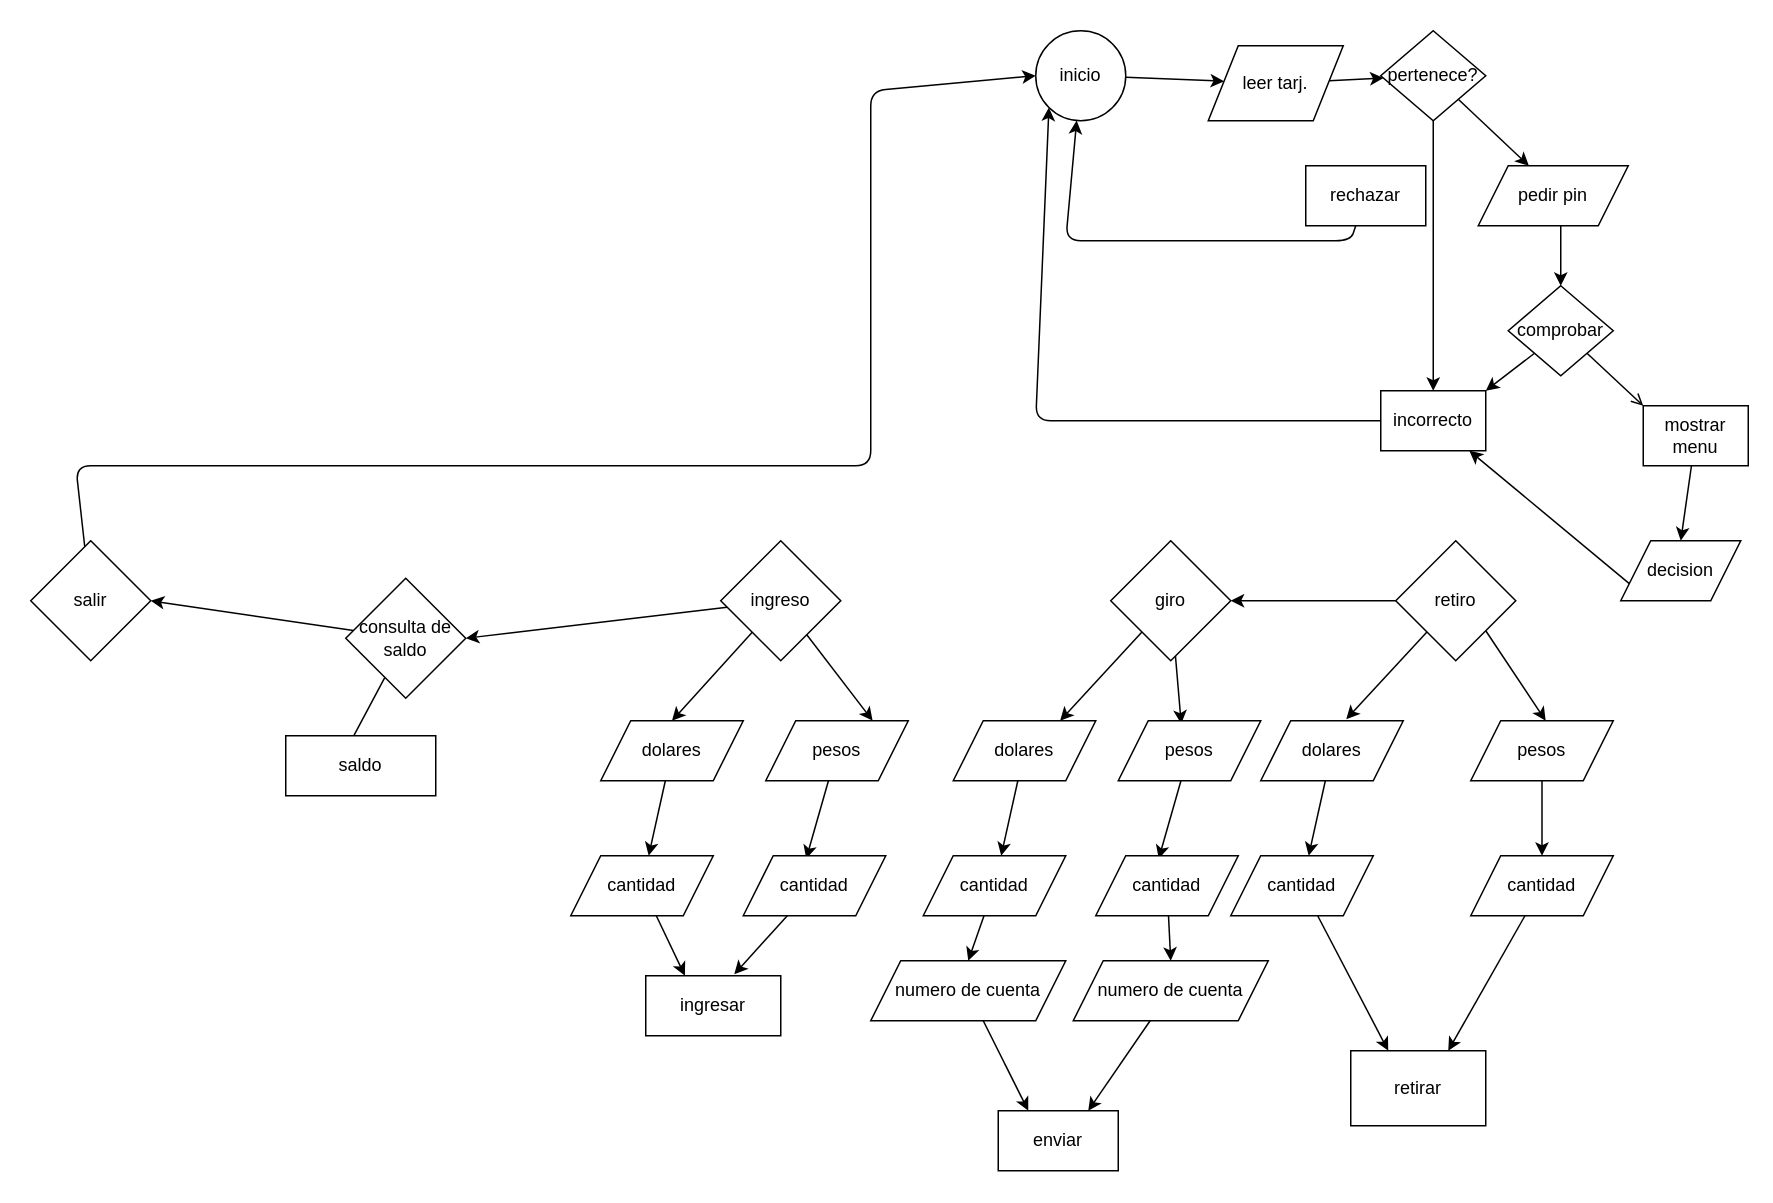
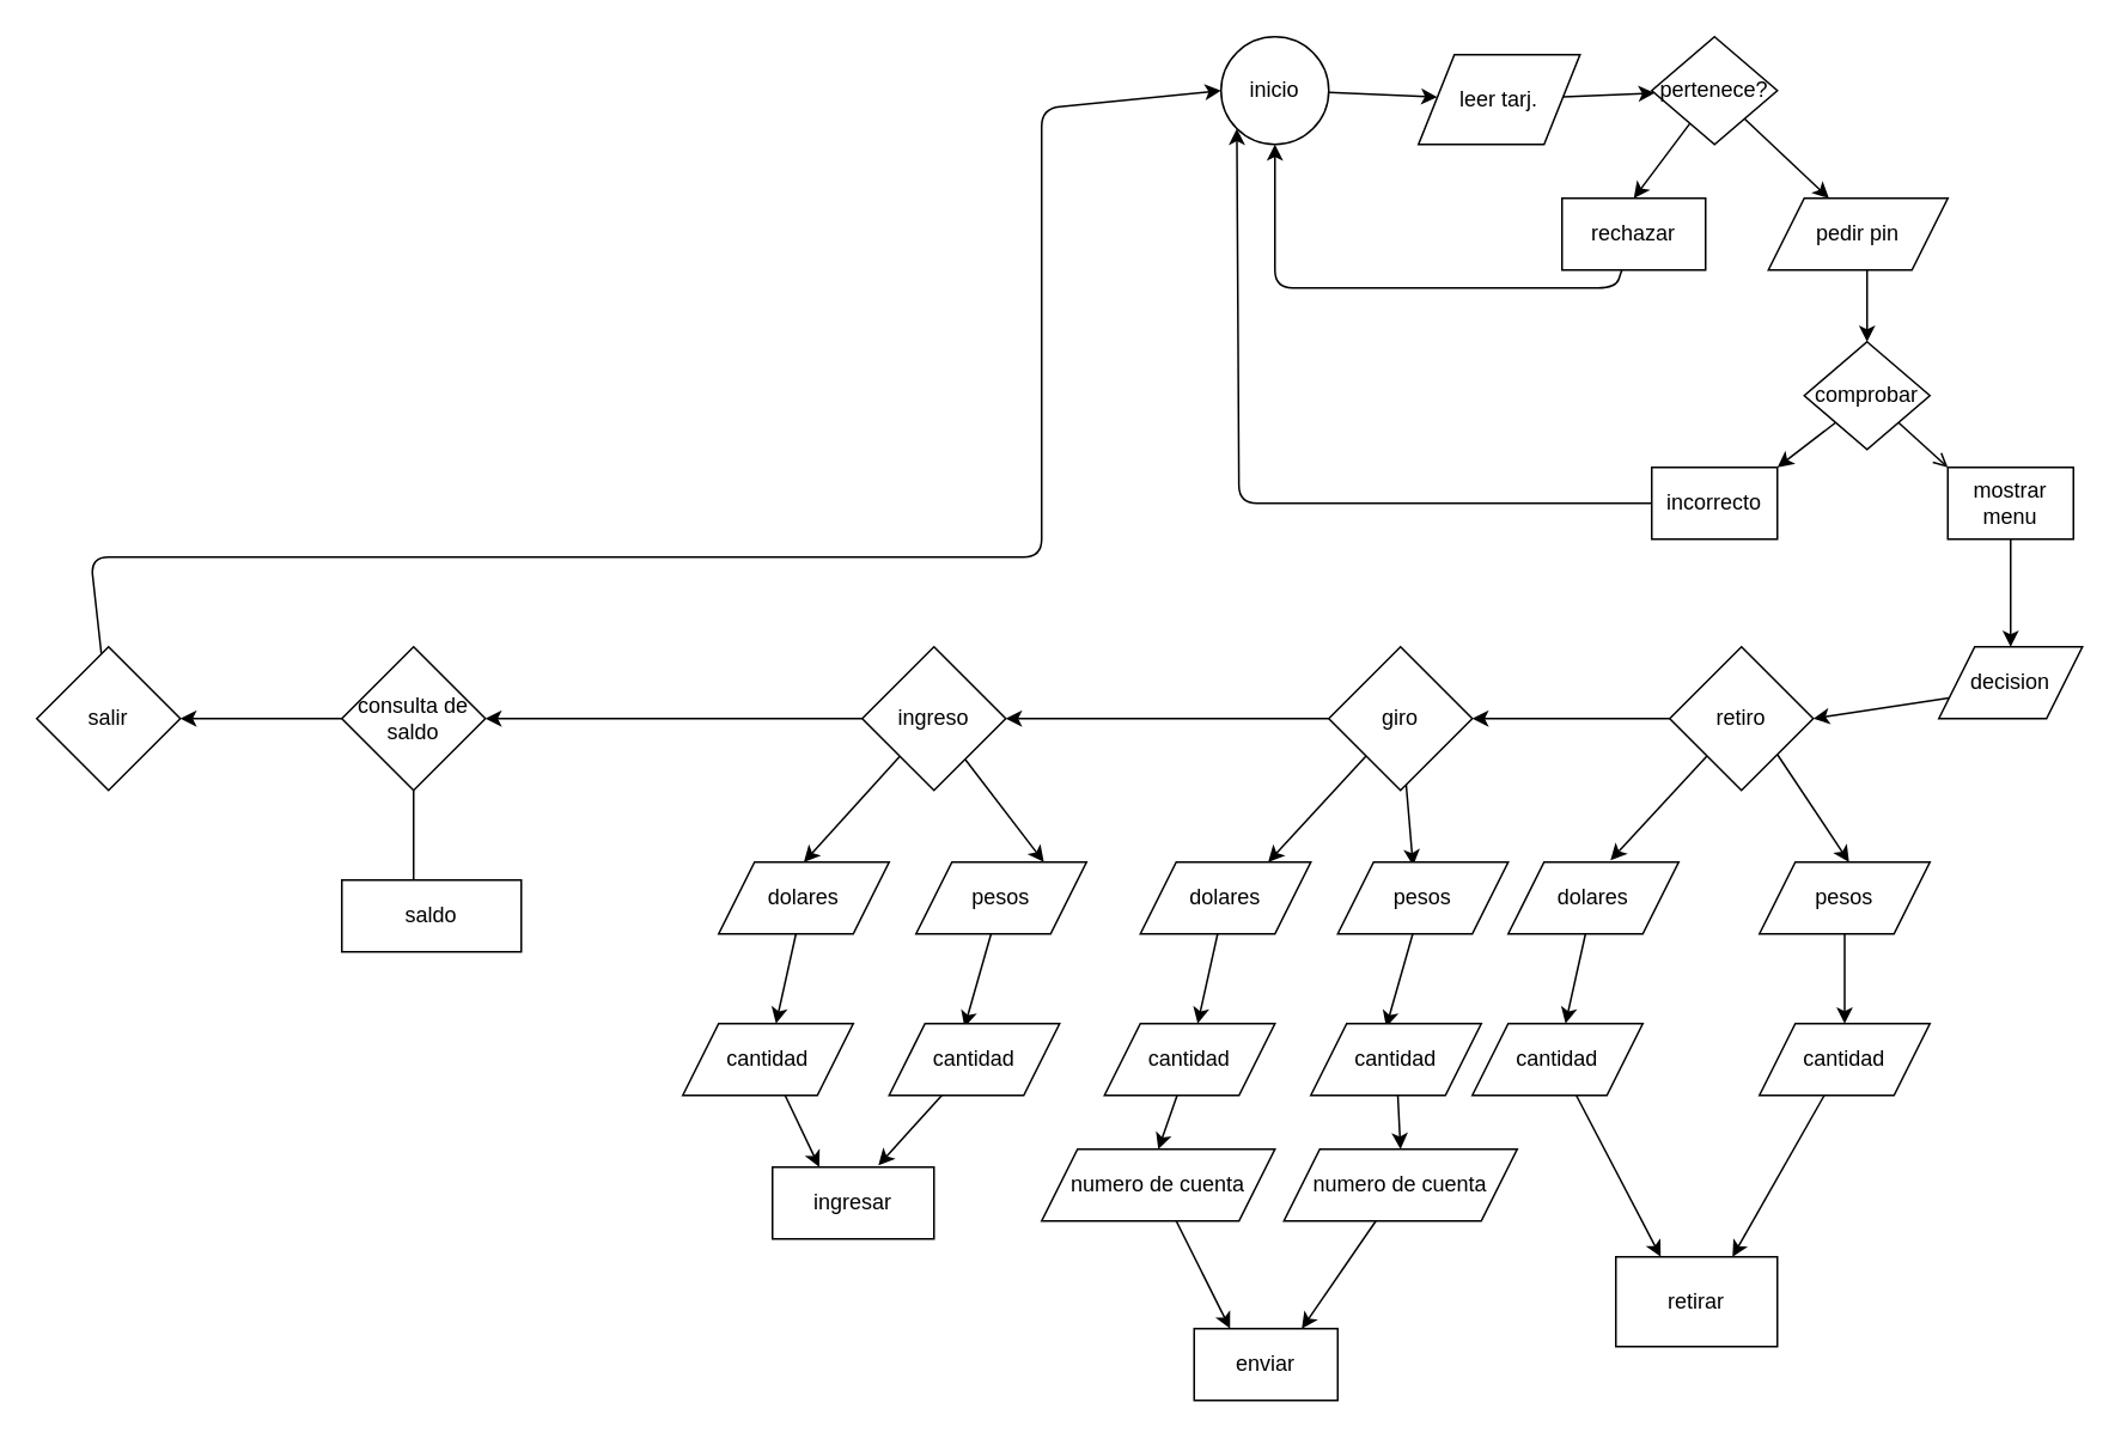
- <mxCell id="3" value="inicio" style="ellipse;whiteSpace=wrap;html=1;aspect=fixed;" vertex="1" parent="1"><mxGeometry x="690" y="20" width="60" height="60" as="geometry" /></mxCell>
+ <mxCell id="3" value="inicio" style="ellipse;whiteSpace=wrap;html=1;aspect=fixed;" vertex="1" parent="1"><mxGeometry x="680" y="20" width="60" height="60" as="geometry" /></mxCell>
- <mxCell id="5" value="leer tarj." style="shape=parallelogram;perimeter=parallelogramPerimeter;whiteSpace=wrap;html=1;fixedSize=1;" vertex="1" parent="1"><mxGeometry x="805" y="30" width="90" height="50" as="geometry" /></mxCell>
+ <mxCell id="5" value="leer tarj." style="shape=parallelogram;perimeter=parallelogramPerimeter;whiteSpace=wrap;html=1;fixedSize=1;" vertex="1" parent="1"><mxGeometry x="790" y="30" width="90" height="50" as="geometry" /></mxCell>
- <mxCell id="7" style="edgeStyle=none;html=1;" edge="1" parent="1" source="8" target="16"><mxGeometry relative="1" as="geometry" /></mxCell>
+ <mxCell id="7" style="edgeStyle=none;html=1;entryX=0.5;entryY=0;entryDx=0;entryDy=0;" edge="1" parent="1" source="8" target="10"><mxGeometry relative="1" as="geometry" /></mxCell>
- <mxCell id="18" value="mostrar menu" style="rounded=0;whiteSpace=wrap;html=1;" vertex="1" parent="1"><mxGeometry x="1095" y="270" width="70" height="40" as="geometry" /></mxCell>
+ <mxCell id="18" value="mostrar menu" style="rounded=0;whiteSpace=wrap;html=1;" vertex="1" parent="1"><mxGeometry x="1085" y="260" width="70" height="40" as="geometry" /></mxCell>
- <mxCell id="19" style="edgeStyle=none;html=1;exitX=0;exitY=0.75;exitDx=0;exitDy=0;" edge="1" parent="1" source="20" target="16"><mxGeometry relative="1" as="geometry" /></mxCell>
+ <mxCell id="19" style="edgeStyle=none;html=1;exitX=0;exitY=0.75;exitDx=0;exitDy=0;entryX=1;entryY=0.5;entryDx=0;entryDy=0;" edge="1" parent="1" source="20" target="24"><mxGeometry relative="1" as="geometry" /></mxCell>
+ <mxCell id="36" style="edgeStyle=none;html=1;" edge="1" parent="1" source="37" target="53"><mxGeometry relative="1" as="geometry"><mxPoint x="520" y="400" as="targetPoint" /></mxGeometry></mxCell>
- <mxCell id="64" value="consulta de saldo" style="rhombus;whiteSpace=wrap;html=1;" vertex="1" parent="1"><mxGeometry x="230" y="385" width="80" height="80" as="geometry" /></mxCell>
+ <mxCell id="64" value="consulta de saldo" style="rhombus;whiteSpace=wrap;html=1;" vertex="1" parent="1"><mxGeometry x="190" y="360" width="80" height="80" as="geometry" /></mxCell>
